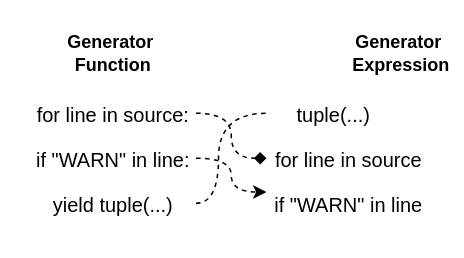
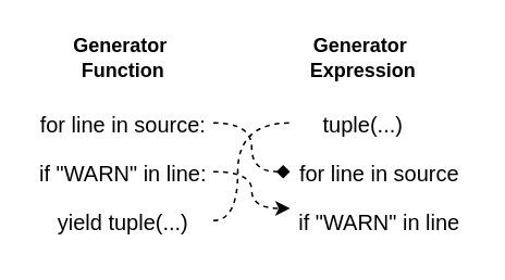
- <mxCell id="3" value="Generator&amp;nbsp;&lt;br&gt;Expression" style="text;html=1;strokeColor=none;fillColor=none;align=center;verticalAlign=middle;whiteSpace=wrap;rounded=0;fontStyle=1" parent="1" vertex="1"><mxGeometry x="242" y="20" width="50" height="30" as="geometry" /></mxCell>
+ <mxCell id="3" value="Generator&amp;nbsp;&lt;br&gt;Expression" style="text;html=1;strokeColor=none;fillColor=none;align=center;verticalAlign=middle;whiteSpace=wrap;rounded=0;fontStyle=1" parent="1" vertex="1"><mxGeometry x="197" y="20" width="50" height="30" as="geometry" /></mxCell>
